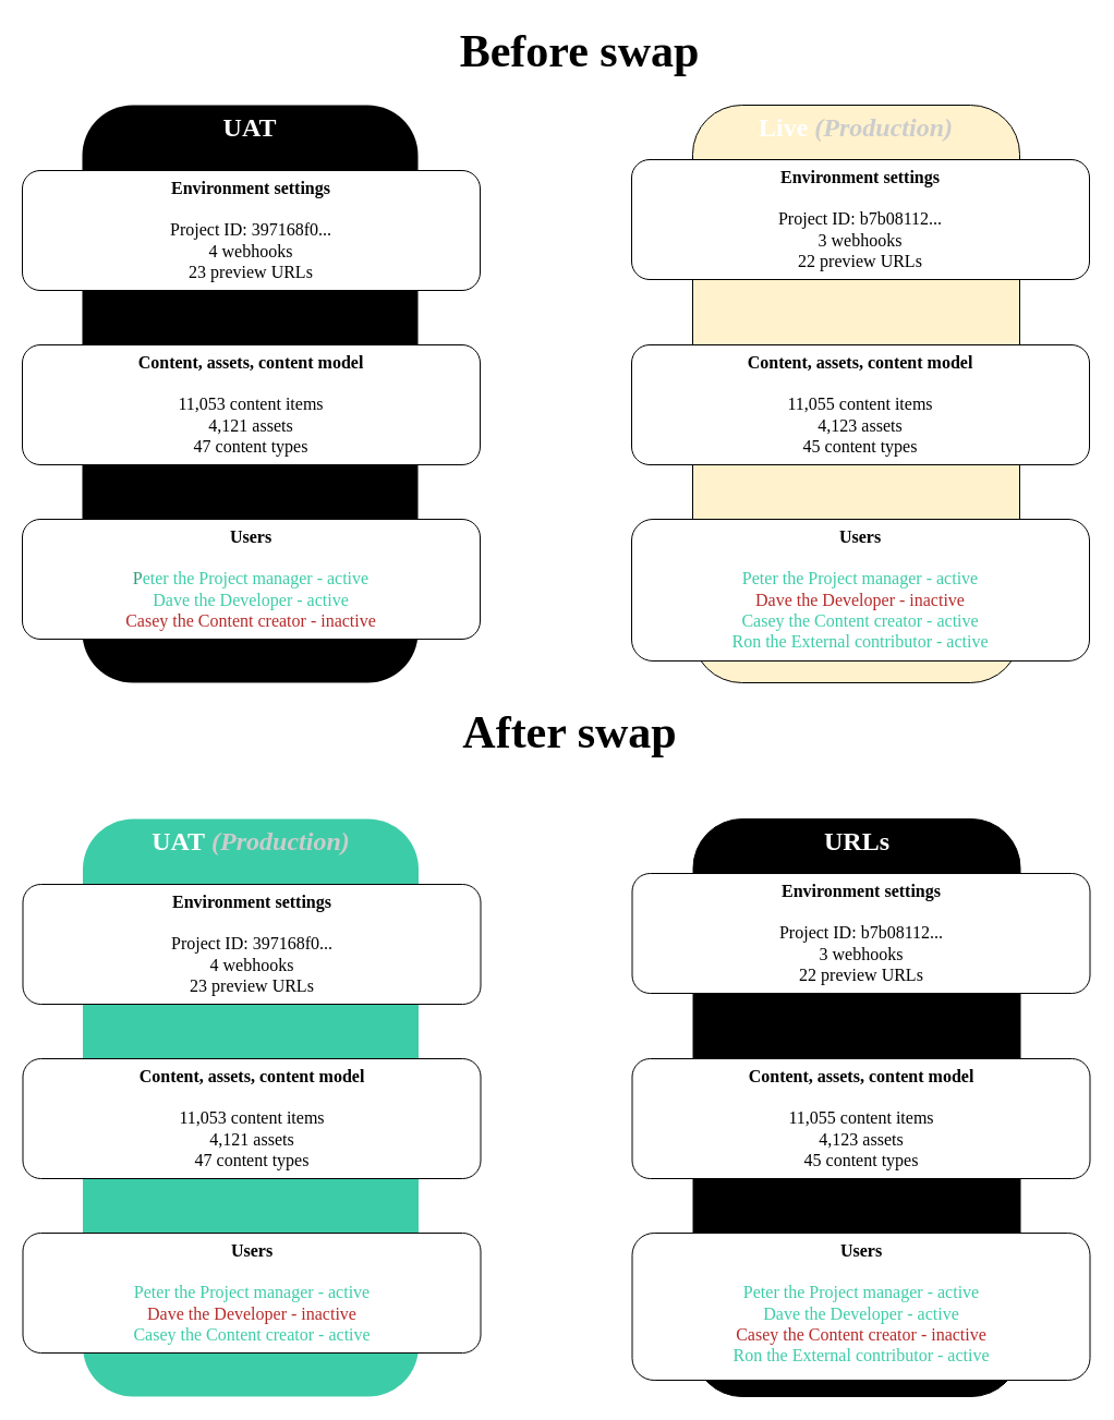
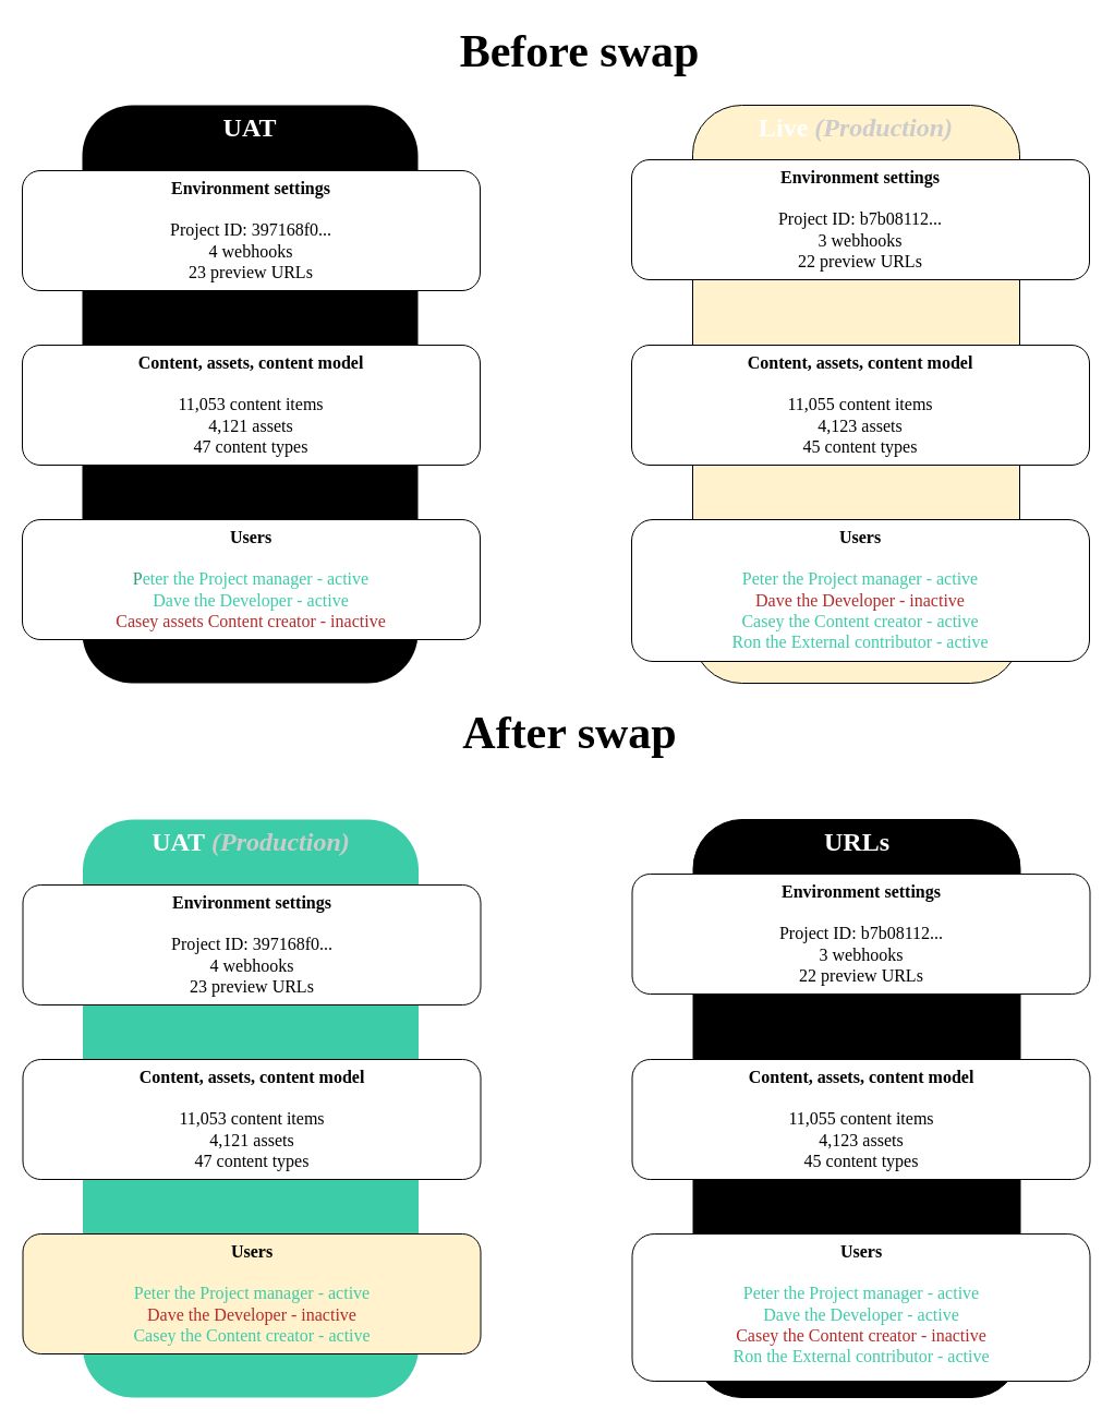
- <mxCell id="6" value="&lt;b style=&quot;font-size: 16px&quot;&gt;Users&lt;/b&gt;&lt;br style=&quot;font-size: 16px&quot;&gt;&lt;br style=&quot;font-size: 16px&quot;&gt;&lt;font style=&quot;font-size: 16px&quot;&gt;&lt;font color=&quot;#2c9e7e&quot;&gt;P&lt;/font&gt;&lt;font color=&quot;#3dcca8&quot;&gt;eter the Project manager - active&lt;br style=&quot;font-size: 16px&quot;&gt;Dave the Developer - active&lt;/font&gt;&lt;br style=&quot;font-size: 16px&quot;&gt;&lt;/font&gt;&lt;font style=&quot;font-size: 16px&quot; color=&quot;#b72929&quot;&gt;Casey the Content creator - inactive&lt;/font&gt;" style="rounded=1;whiteSpace=wrap;html=1;verticalAlign=top;fontFamily=Work Sans;fontSize=16;" parent="1" vertex="1"><mxGeometry x="20" y="476" width="420" height="110" as="geometry" /></mxCell>
+ <mxCell id="6" value="&lt;b style=&quot;font-size: 16px&quot;&gt;Users&lt;/b&gt;&lt;br style=&quot;font-size: 16px&quot;&gt;&lt;br style=&quot;font-size: 16px&quot;&gt;&lt;font style=&quot;font-size: 16px&quot;&gt;&lt;font color=&quot;#2c9e7e&quot;&gt;P&lt;/font&gt;&lt;font color=&quot;#3dcca8&quot;&gt;eter the Project manager - active&lt;br style=&quot;font-size: 16px&quot;&gt;Dave the Developer - active&lt;/font&gt;&lt;br style=&quot;font-size: 16px&quot;&gt;&lt;/font&gt;&lt;font style=&quot;font-size: 16px&quot; color=&quot;#b72929&quot;&gt;Casey assets Content creator - inactive&lt;/font&gt;" style="rounded=1;whiteSpace=wrap;html=1;verticalAlign=top;fontFamily=Work Sans;fontSize=16;" parent="1" vertex="1"><mxGeometry x="20" y="476" width="420" height="110" as="geometry" /></mxCell>
- <mxCell id="15" value="&lt;b style=&quot;font-size: 16px&quot;&gt;Users&lt;/b&gt;&lt;br style=&quot;font-size: 16px&quot;&gt;&lt;br style=&quot;font-size: 16px&quot;&gt;&lt;font style=&quot;font-size: 16px&quot;&gt;&lt;font color=&quot;#3dcca8&quot;&gt;Peter the Project manager - active&lt;br style=&quot;font-size: 16px&quot;&gt;&lt;/font&gt;&lt;font color=&quot;#b72929&quot;&gt;Dave the Developer - inactive&lt;br style=&quot;font-size: 16px&quot;&gt;&lt;/font&gt;&lt;/font&gt;&lt;font color=&quot;#3dcca8&quot; style=&quot;font-size: 16px&quot;&gt;Casey the Content creator - active&lt;/font&gt;" style="rounded=1;whiteSpace=wrap;html=1;verticalAlign=top;fontFamily=Work Sans;fontSize=16;" parent="1" vertex="1"><mxGeometry x="20.5" y="1131" width="420" height="110" as="geometry" /></mxCell>
+ <mxCell id="15" value="&lt;b style=&quot;font-size: 16px&quot;&gt;Users&lt;/b&gt;&lt;br style=&quot;font-size: 16px&quot;&gt;&lt;br style=&quot;font-size: 16px&quot;&gt;&lt;font style=&quot;font-size: 16px&quot;&gt;&lt;font color=&quot;#3dcca8&quot;&gt;Peter the Project manager - active&lt;br style=&quot;font-size: 16px&quot;&gt;&lt;/font&gt;&lt;font color=&quot;#b72929&quot;&gt;Dave the Developer - inactive&lt;br style=&quot;font-size: 16px&quot;&gt;&lt;/font&gt;&lt;/font&gt;&lt;font color=&quot;#3dcca8&quot; style=&quot;font-size: 16px&quot;&gt;Casey the Content creator - active&lt;/font&gt;" style="rounded=1;whiteSpace=wrap;html=1;verticalAlign=top;fontFamily=Work Sans;fontSize=16;fillColor=#fff2cc;" parent="1" vertex="1"><mxGeometry x="20.5" y="1131" width="420" height="110" as="geometry" /></mxCell>
